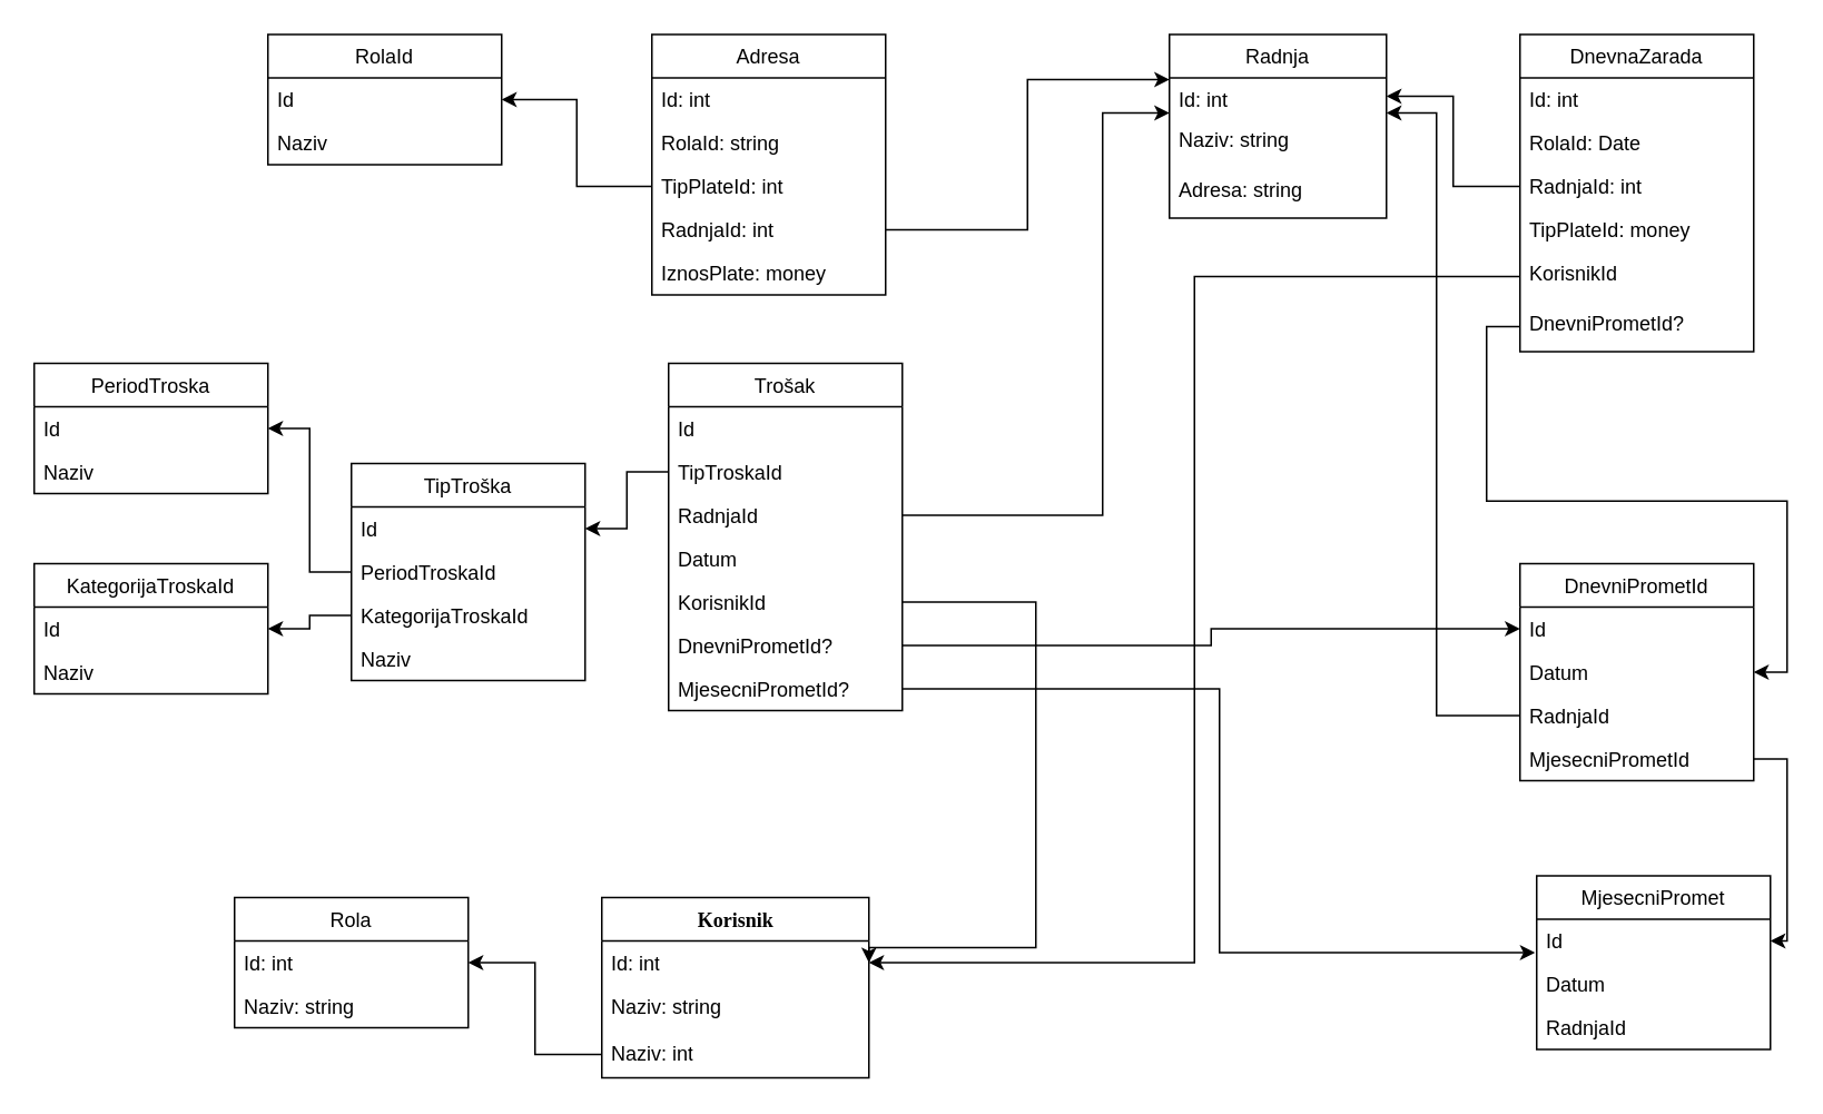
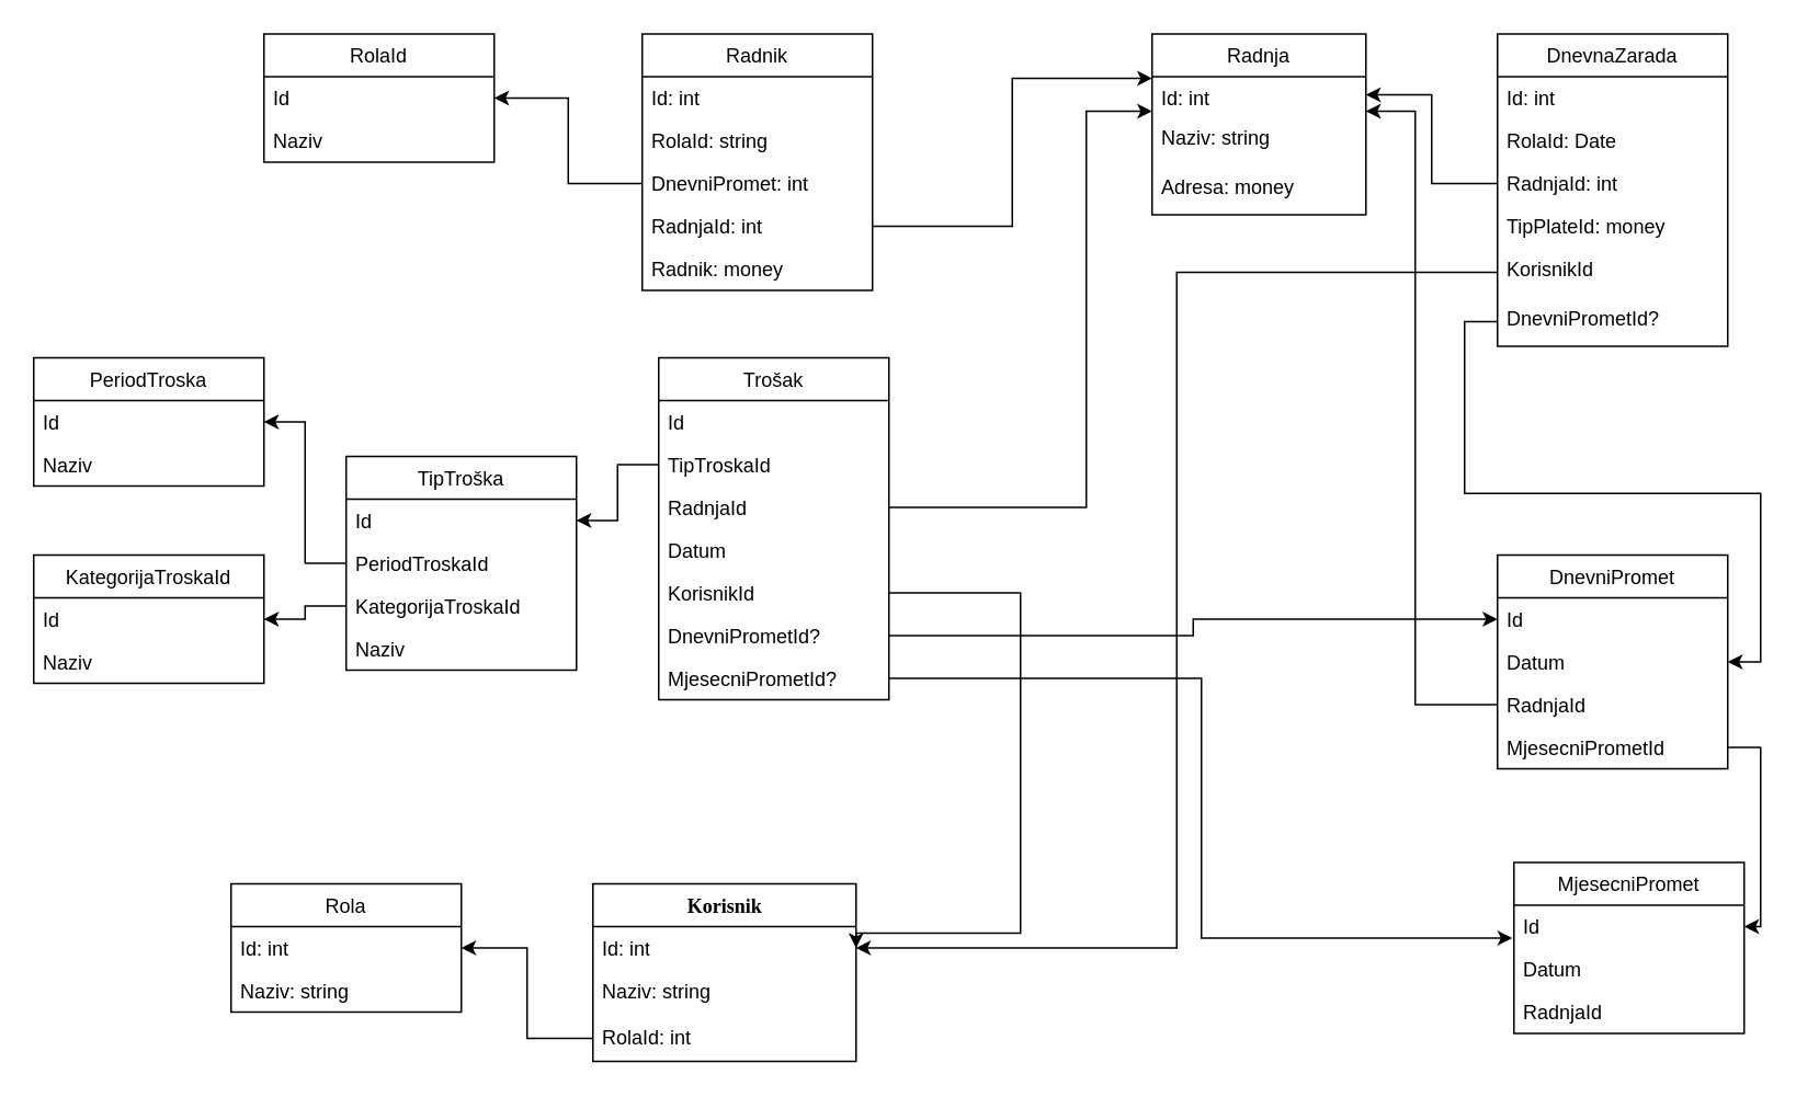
- <mxCell id="10" value="Adresa" style="swimlane;fontStyle=0;childLayout=stackLayout;horizontal=1;startSize=26;fillColor=none;horizontalStack=0;resizeParent=1;resizeParentMax=0;resizeLast=0;collapsible=1;marginBottom=0;" parent="1" vertex="1"><mxGeometry x="390" y="20" width="140" height="156" as="geometry" /></mxCell>
+ <mxCell id="10" value="Radnik" style="swimlane;fontStyle=0;childLayout=stackLayout;horizontal=1;startSize=26;fillColor=none;horizontalStack=0;resizeParent=1;resizeParentMax=0;resizeLast=0;collapsible=1;marginBottom=0;" parent="1" vertex="1"><mxGeometry x="390" y="20" width="140" height="156" as="geometry" /></mxCell>
- <mxCell id="13" value="TipPlateId: int&#10;" style="text;strokeColor=none;fillColor=none;align=left;verticalAlign=top;spacingLeft=4;spacingRight=4;overflow=hidden;rotatable=0;points=[[0,0.5],[1,0.5]];portConstraint=eastwest;" parent="10" vertex="1"><mxGeometry y="78" width="140" height="26" as="geometry" /></mxCell>
+ <mxCell id="13" value="DnevniPromet: int&#10;" style="text;strokeColor=none;fillColor=none;align=left;verticalAlign=top;spacingLeft=4;spacingRight=4;overflow=hidden;rotatable=0;points=[[0,0.5],[1,0.5]];portConstraint=eastwest;" parent="10" vertex="1"><mxGeometry y="78" width="140" height="26" as="geometry" /></mxCell>
- <mxCell id="9" value="Adresa: string&#10;" style="text;strokeColor=none;fillColor=none;align=left;verticalAlign=top;spacingLeft=4;spacingRight=4;overflow=hidden;rotatable=0;points=[[0,0.5],[1,0.5]];portConstraint=eastwest;" parent="6" vertex="1"><mxGeometry y="80" width="130" height="30" as="geometry" /></mxCell>
+ <mxCell id="9" value="Adresa: money&#10;" style="text;strokeColor=none;fillColor=none;align=left;verticalAlign=top;spacingLeft=4;spacingRight=4;overflow=hidden;rotatable=0;points=[[0,0.5],[1,0.5]];portConstraint=eastwest;" parent="6" vertex="1"><mxGeometry y="80" width="130" height="30" as="geometry" /></mxCell>
- <mxCell id="15" value="IznosPlate: money" style="text;strokeColor=none;fillColor=none;align=left;verticalAlign=top;spacingLeft=4;spacingRight=4;overflow=hidden;rotatable=0;points=[[0,0.5],[1,0.5]];portConstraint=eastwest;" parent="10" vertex="1"><mxGeometry y="130" width="140" height="26" as="geometry" /></mxCell>
+ <mxCell id="15" value="Radnik: money" style="text;strokeColor=none;fillColor=none;align=left;verticalAlign=top;spacingLeft=4;spacingRight=4;overflow=hidden;rotatable=0;points=[[0,0.5],[1,0.5]];portConstraint=eastwest;" parent="10" vertex="1"><mxGeometry y="130" width="140" height="26" as="geometry" /></mxCell>
- <mxCell id="54" value="DnevniPrometId" style="swimlane;fontStyle=0;childLayout=stackLayout;horizontal=1;startSize=26;fillColor=none;horizontalStack=0;resizeParent=1;resizeParentMax=0;resizeLast=0;collapsible=1;marginBottom=0;" parent="1" vertex="1"><mxGeometry x="910" y="337" width="140" height="130" as="geometry" /></mxCell>
+ <mxCell id="54" value="DnevniPromet" style="swimlane;fontStyle=0;childLayout=stackLayout;horizontal=1;startSize=26;fillColor=none;horizontalStack=0;resizeParent=1;resizeParentMax=0;resizeLast=0;collapsible=1;marginBottom=0;" parent="1" vertex="1"><mxGeometry x="910" y="337" width="140" height="130" as="geometry" /></mxCell>
- <mxCell id="5" value="Naziv: int" style="text;html=1;strokeColor=none;fillColor=none;align=left;verticalAlign=top;spacingLeft=4;spacingRight=4;whiteSpace=wrap;overflow=hidden;rotatable=0;points=[[0,0.5],[1,0.5]];portConstraint=eastwest;" parent="2" vertex="1"><mxGeometry y="80" width="160" height="28" as="geometry" /></mxCell>
+ <mxCell id="5" value="RolaId: int" style="text;html=1;strokeColor=none;fillColor=none;align=left;verticalAlign=top;spacingLeft=4;spacingRight=4;whiteSpace=wrap;overflow=hidden;rotatable=0;points=[[0,0.5],[1,0.5]];portConstraint=eastwest;" parent="2" vertex="1"><mxGeometry y="80" width="160" height="28" as="geometry" /></mxCell>
